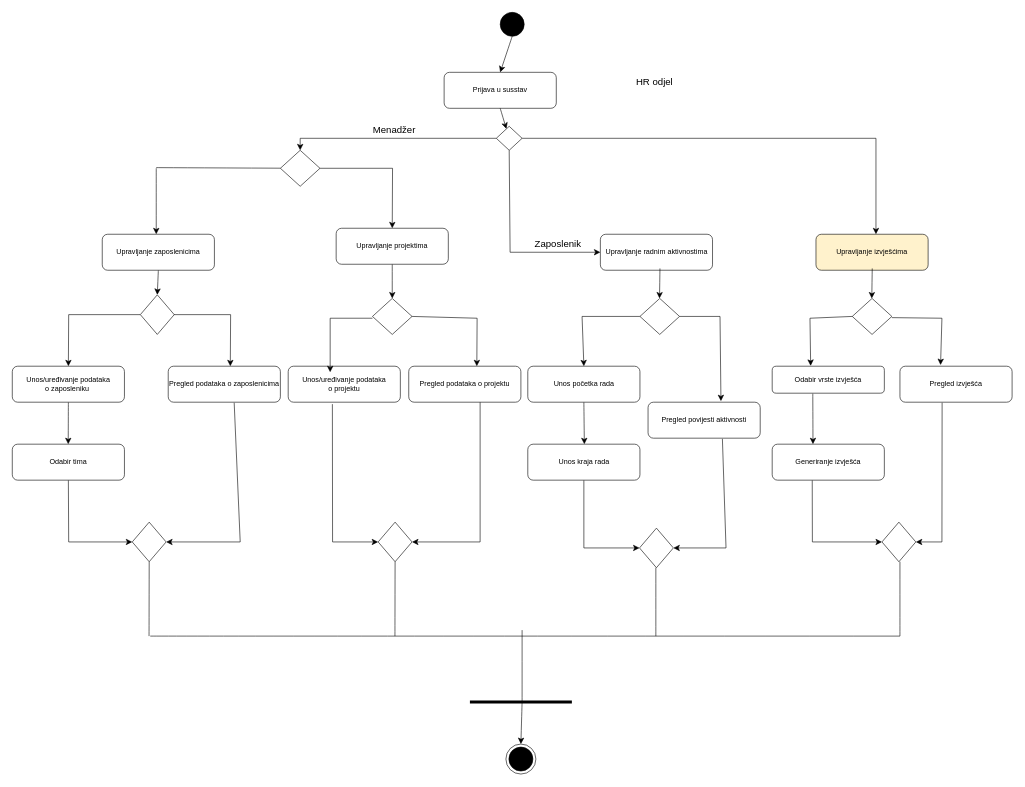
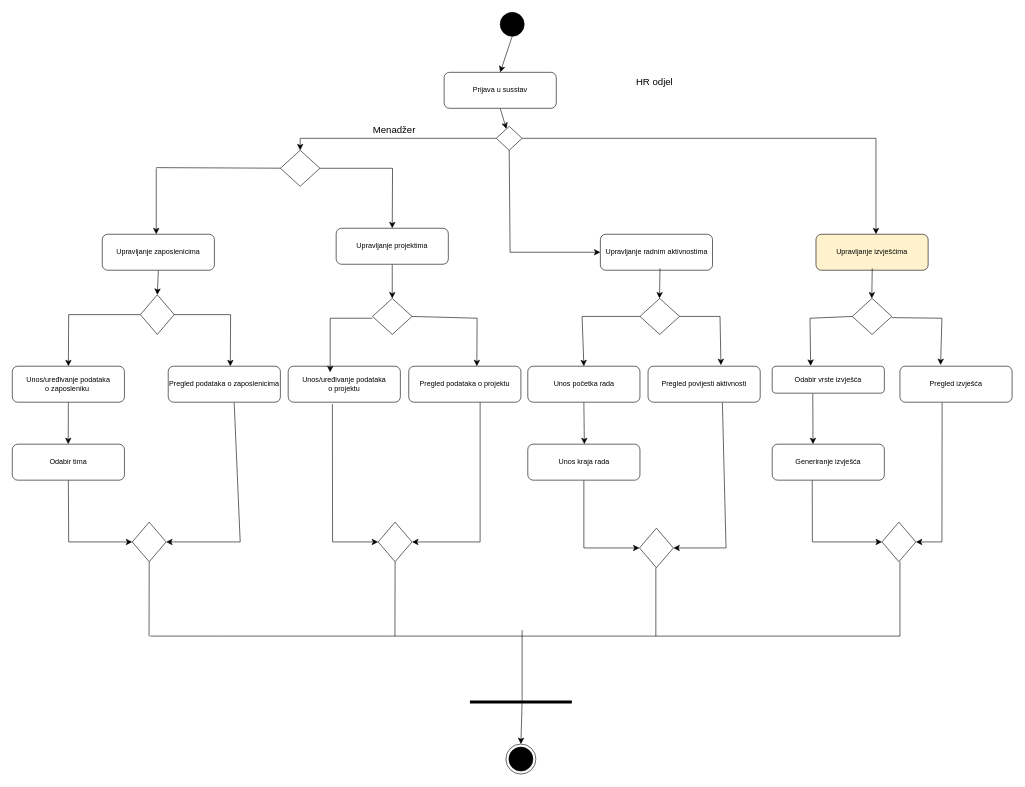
- <mxCell id="64" value="Zaposlenik" style="text;html=1;align=center;verticalAlign=middle;whiteSpace=wrap;rounded=0;fontSize=16;" vertex="1" parent="1"><mxGeometry x="900" y="390" width="60" height="30" as="geometry" /></mxCell>
- <mxCell id="35" value="Pregled povijesti aktivnosti" style="rounded=1;whiteSpace=wrap;html=1;" vertex="1" parent="1"><mxGeometry x="1080" y="670" width="187" height="60" as="geometry" /></mxCell>
+ <mxCell id="35" value="Pregled povijesti aktivnosti" style="rounded=1;whiteSpace=wrap;html=1;" vertex="1" parent="1"><mxGeometry x="1080" y="610" width="187" height="60" as="geometry" /></mxCell>
